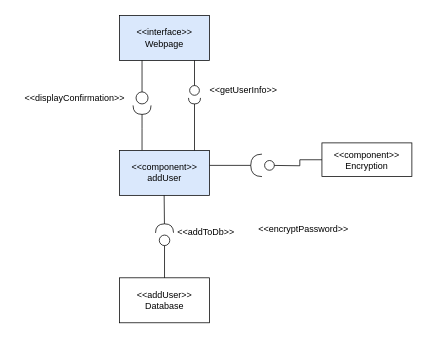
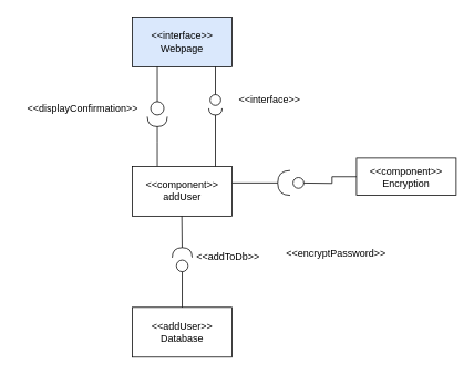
- <mxCell id="9" value="&amp;lt;&amp;lt;getUserInfo&amp;gt;&amp;gt;" style="text;html=1;align=center;verticalAlign=middle;resizable=0;points=[];autosize=1;" parent="1" vertex="1"><mxGeometry x="269" y="110" width="110" height="20" as="geometry" /></mxCell>
+ <mxCell id="9" value="&amp;lt;&amp;lt;interface&amp;gt;&amp;gt;" style="text;html=1;align=center;verticalAlign=middle;resizable=0;points=[];autosize=1;" parent="1" vertex="1"><mxGeometry x="269" y="110" width="110" height="20" as="geometry" /></mxCell>
- <mxCell id="6" value="&lt;div&gt;&amp;lt;&amp;lt;component&amp;gt;&amp;gt;&lt;/div&gt;&lt;div&gt;addUser&lt;br&gt;&lt;/div&gt;" style="rounded=0;whiteSpace=wrap;html=1;fillColor=#dae8fc;" parent="1" vertex="1"><mxGeometry x="159" y="200" width="120" height="60" as="geometry" /></mxCell>
+ <mxCell id="6" value="&lt;div&gt;&amp;lt;&amp;lt;component&amp;gt;&amp;gt;&lt;/div&gt;&lt;div&gt;addUser&lt;br&gt;&lt;/div&gt;" style="rounded=0;whiteSpace=wrap;html=1;" parent="1" vertex="1"><mxGeometry x="159" y="200" width="120" height="60" as="geometry" /></mxCell>
